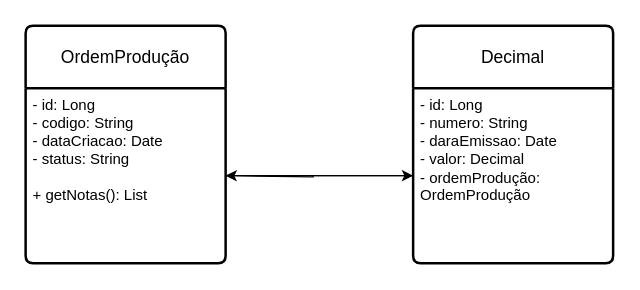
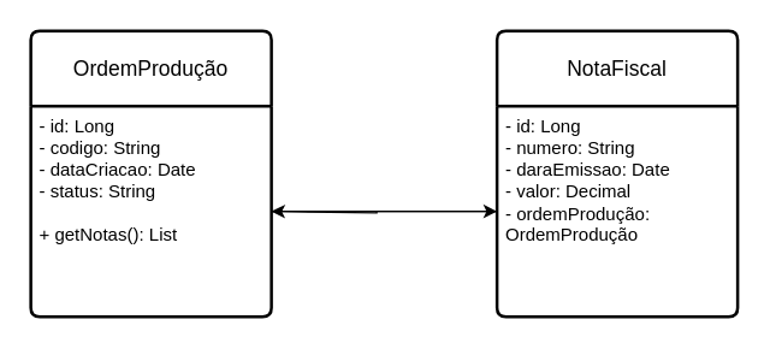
- <mxCell id="5" value="Decimal" style="swimlane;childLayout=stackLayout;horizontal=1;startSize=50;horizontalStack=0;rounded=1;fontSize=14;fontStyle=0;strokeWidth=2;resizeParent=0;resizeLast=1;shadow=0;dashed=0;align=center;arcSize=4;whiteSpace=wrap;html=1;" vertex="1" parent="1"><mxGeometry x="330" y="20" width="160" height="190" as="geometry" /></mxCell>
+ <mxCell id="5" value="NotaFiscal" style="swimlane;childLayout=stackLayout;horizontal=1;startSize=50;horizontalStack=0;rounded=1;fontSize=14;fontStyle=0;strokeWidth=2;resizeParent=0;resizeLast=1;shadow=0;dashed=0;align=center;arcSize=4;whiteSpace=wrap;html=1;" vertex="1" parent="1"><mxGeometry x="330" y="20" width="160" height="190" as="geometry" /></mxCell>
